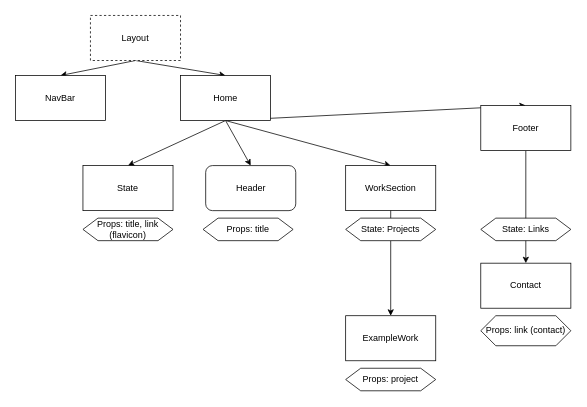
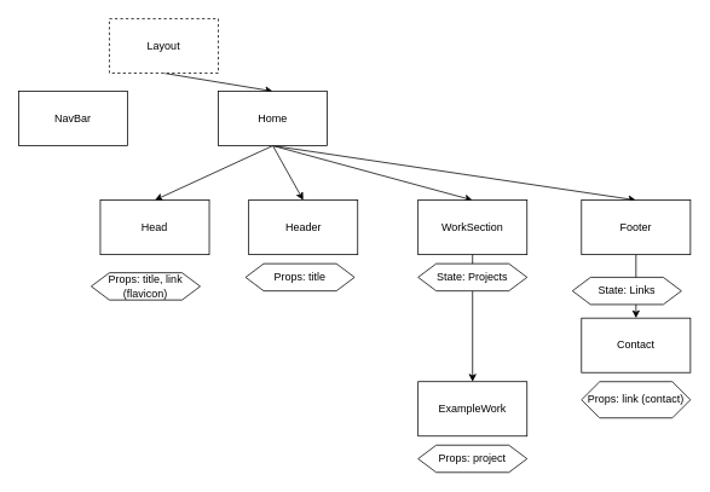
- <mxCell id="2" style="edgeStyle=none;html=1;exitX=0.5;exitY=1;exitDx=0;exitDy=0;entryX=0.5;entryY=0;entryDx=0;entryDy=0;" edge="1" parent="1" source="4" target="5"><mxGeometry relative="1" as="geometry" /></mxCell>
- <mxCell id="14" value="Footer" style="rounded=0;whiteSpace=wrap;html=1;" parent="1" vertex="1"><mxGeometry x="640" y="140" width="120" height="60" as="geometry" /></mxCell>
+ <mxCell id="14" value="Footer" style="rounded=0;whiteSpace=wrap;html=1;" parent="1" vertex="1"><mxGeometry x="640" y="220" width="120" height="60" as="geometry" /></mxCell>
- <mxCell id="11" value="State" style="rounded=0;whiteSpace=wrap;html=1;" parent="1" vertex="1"><mxGeometry x="110" y="220" width="120" height="60" as="geometry" /></mxCell>
+ <mxCell id="11" value="Head" style="rounded=0;whiteSpace=wrap;html=1;" parent="1" vertex="1"><mxGeometry x="110" y="220" width="120" height="60" as="geometry" /></mxCell>
- <mxCell id="12" value="Header" style="whiteSpace=wrap;html=1;rounded=1;" parent="1" vertex="1"><mxGeometry x="273.5" y="220" width="120" height="60" as="geometry" /></mxCell>
+ <mxCell id="12" value="Header" style="rounded=0;whiteSpace=wrap;html=1;" parent="1" vertex="1"><mxGeometry x="273.5" y="220" width="120" height="60" as="geometry" /></mxCell>
- <mxCell id="18" value="Props: title, link (flavicon)" style="shape=hexagon;perimeter=hexagonPerimeter2;whiteSpace=wrap;html=1;fixedSize=1;" vertex="1" parent="1"><mxGeometry x="110" y="290" width="120" height="30" as="geometry" /></mxCell>
+ <mxCell id="18" value="Props: title, link (flavicon)" style="shape=hexagon;perimeter=hexagonPerimeter2;whiteSpace=wrap;html=1;fixedSize=1;" vertex="1" parent="1"><mxGeometry x="100" y="300" width="120" height="30" as="geometry" /></mxCell>
- <mxCell id="23" value="State: Links" style="shape=hexagon;perimeter=hexagonPerimeter2;whiteSpace=wrap;html=1;fixedSize=1;" vertex="1" parent="1"><mxGeometry x="640" y="290" width="120" height="30" as="geometry" /></mxCell>
+ <mxCell id="23" value="State: Links" style="shape=hexagon;perimeter=hexagonPerimeter2;whiteSpace=wrap;html=1;fixedSize=1;" vertex="1" parent="1"><mxGeometry x="630" y="305" width="120" height="30" as="geometry" /></mxCell>
